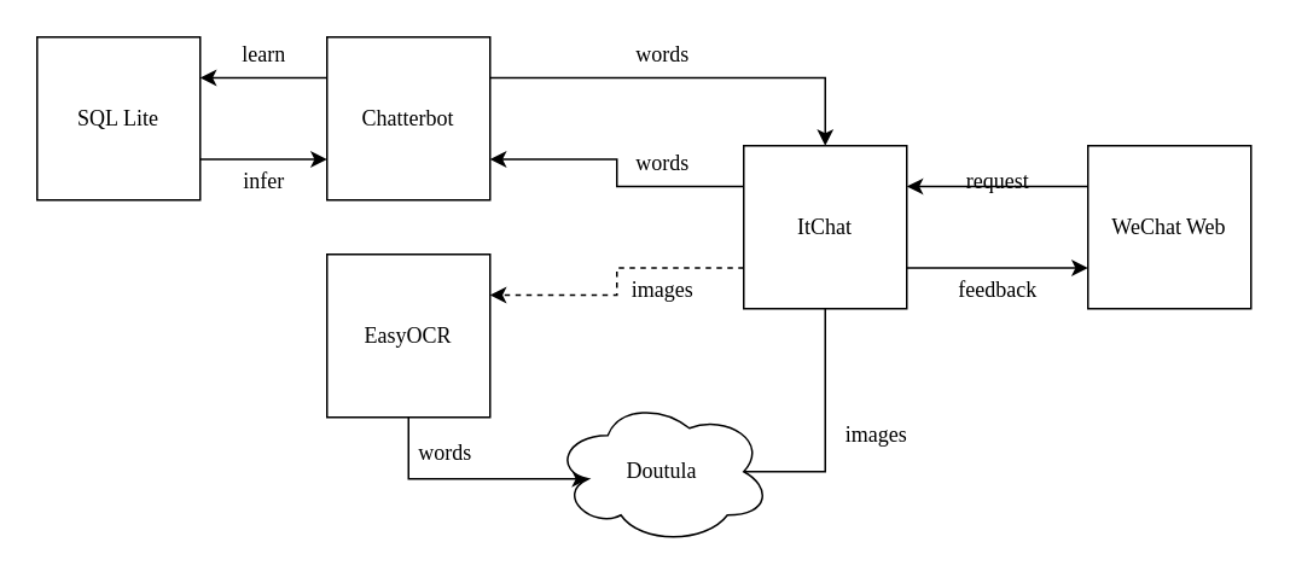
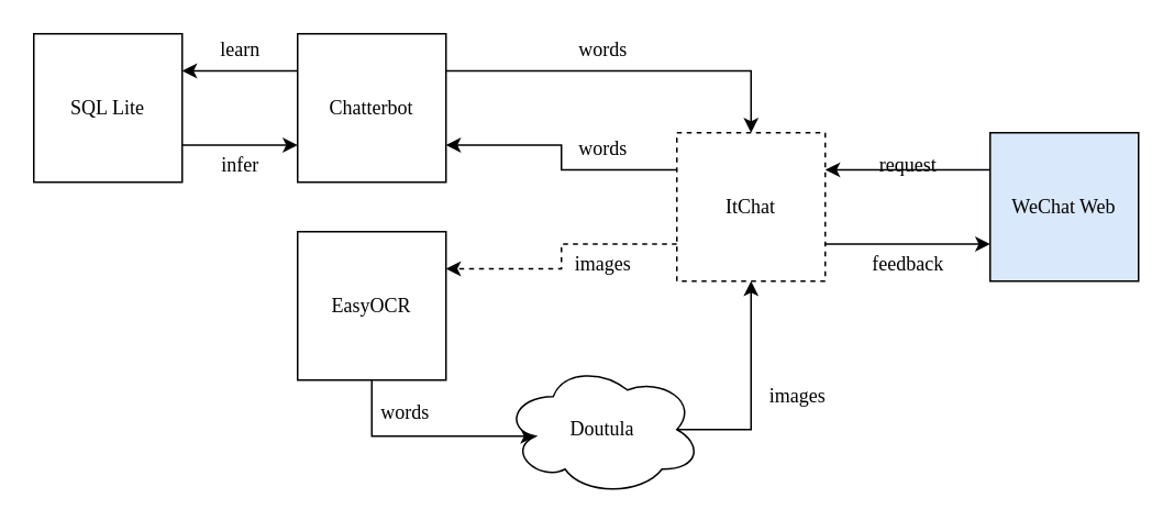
- <mxCell id="10" value="ItChat" style="rounded=0;whiteSpace=wrap;html=1;fontFamily=Verdana;" vertex="1" parent="1"><mxGeometry x="410" y="80" width="90" height="90" as="geometry" /></mxCell>
+ <mxCell id="10" value="ItChat" style="rounded=0;whiteSpace=wrap;html=1;fontFamily=Verdana;dashed=1;" vertex="1" parent="1"><mxGeometry x="410" y="80" width="90" height="90" as="geometry" /></mxCell>
- <mxCell id="14" value="WeChat Web" style="rounded=0;whiteSpace=wrap;html=1;fontFamily=Verdana;" vertex="1" parent="1"><mxGeometry x="600" y="80" width="90" height="90" as="geometry" /></mxCell>
+ <mxCell id="14" value="WeChat Web" style="rounded=0;whiteSpace=wrap;html=1;fontFamily=Verdana;fillColor=#dae8fc;" vertex="1" parent="1"><mxGeometry x="600" y="80" width="90" height="90" as="geometry" /></mxCell>
- <mxCell id="18" style="edgeStyle=orthogonalEdgeStyle;rounded=0;orthogonalLoop=1;jettySize=auto;html=1;exitX=0.875;exitY=0.5;exitDx=0;exitDy=0;exitPerimeter=0;entryX=0.5;entryY=1;entryDx=0;entryDy=0;fontFamily=Verdana;endArrow=none;" edge="1" parent="1" source="19" target="10"><mxGeometry relative="1" as="geometry"><Array as="points"><mxPoint x="455" y="260" /></Array></mxGeometry></mxCell>
+ <mxCell id="18" style="edgeStyle=orthogonalEdgeStyle;rounded=0;orthogonalLoop=1;jettySize=auto;html=1;exitX=0.875;exitY=0.5;exitDx=0;exitDy=0;exitPerimeter=0;entryX=0.5;entryY=1;entryDx=0;entryDy=0;fontFamily=Verdana;" edge="1" parent="1" source="19" target="10"><mxGeometry relative="1" as="geometry"><Array as="points"><mxPoint x="455" y="260" /></Array></mxGeometry></mxCell>
